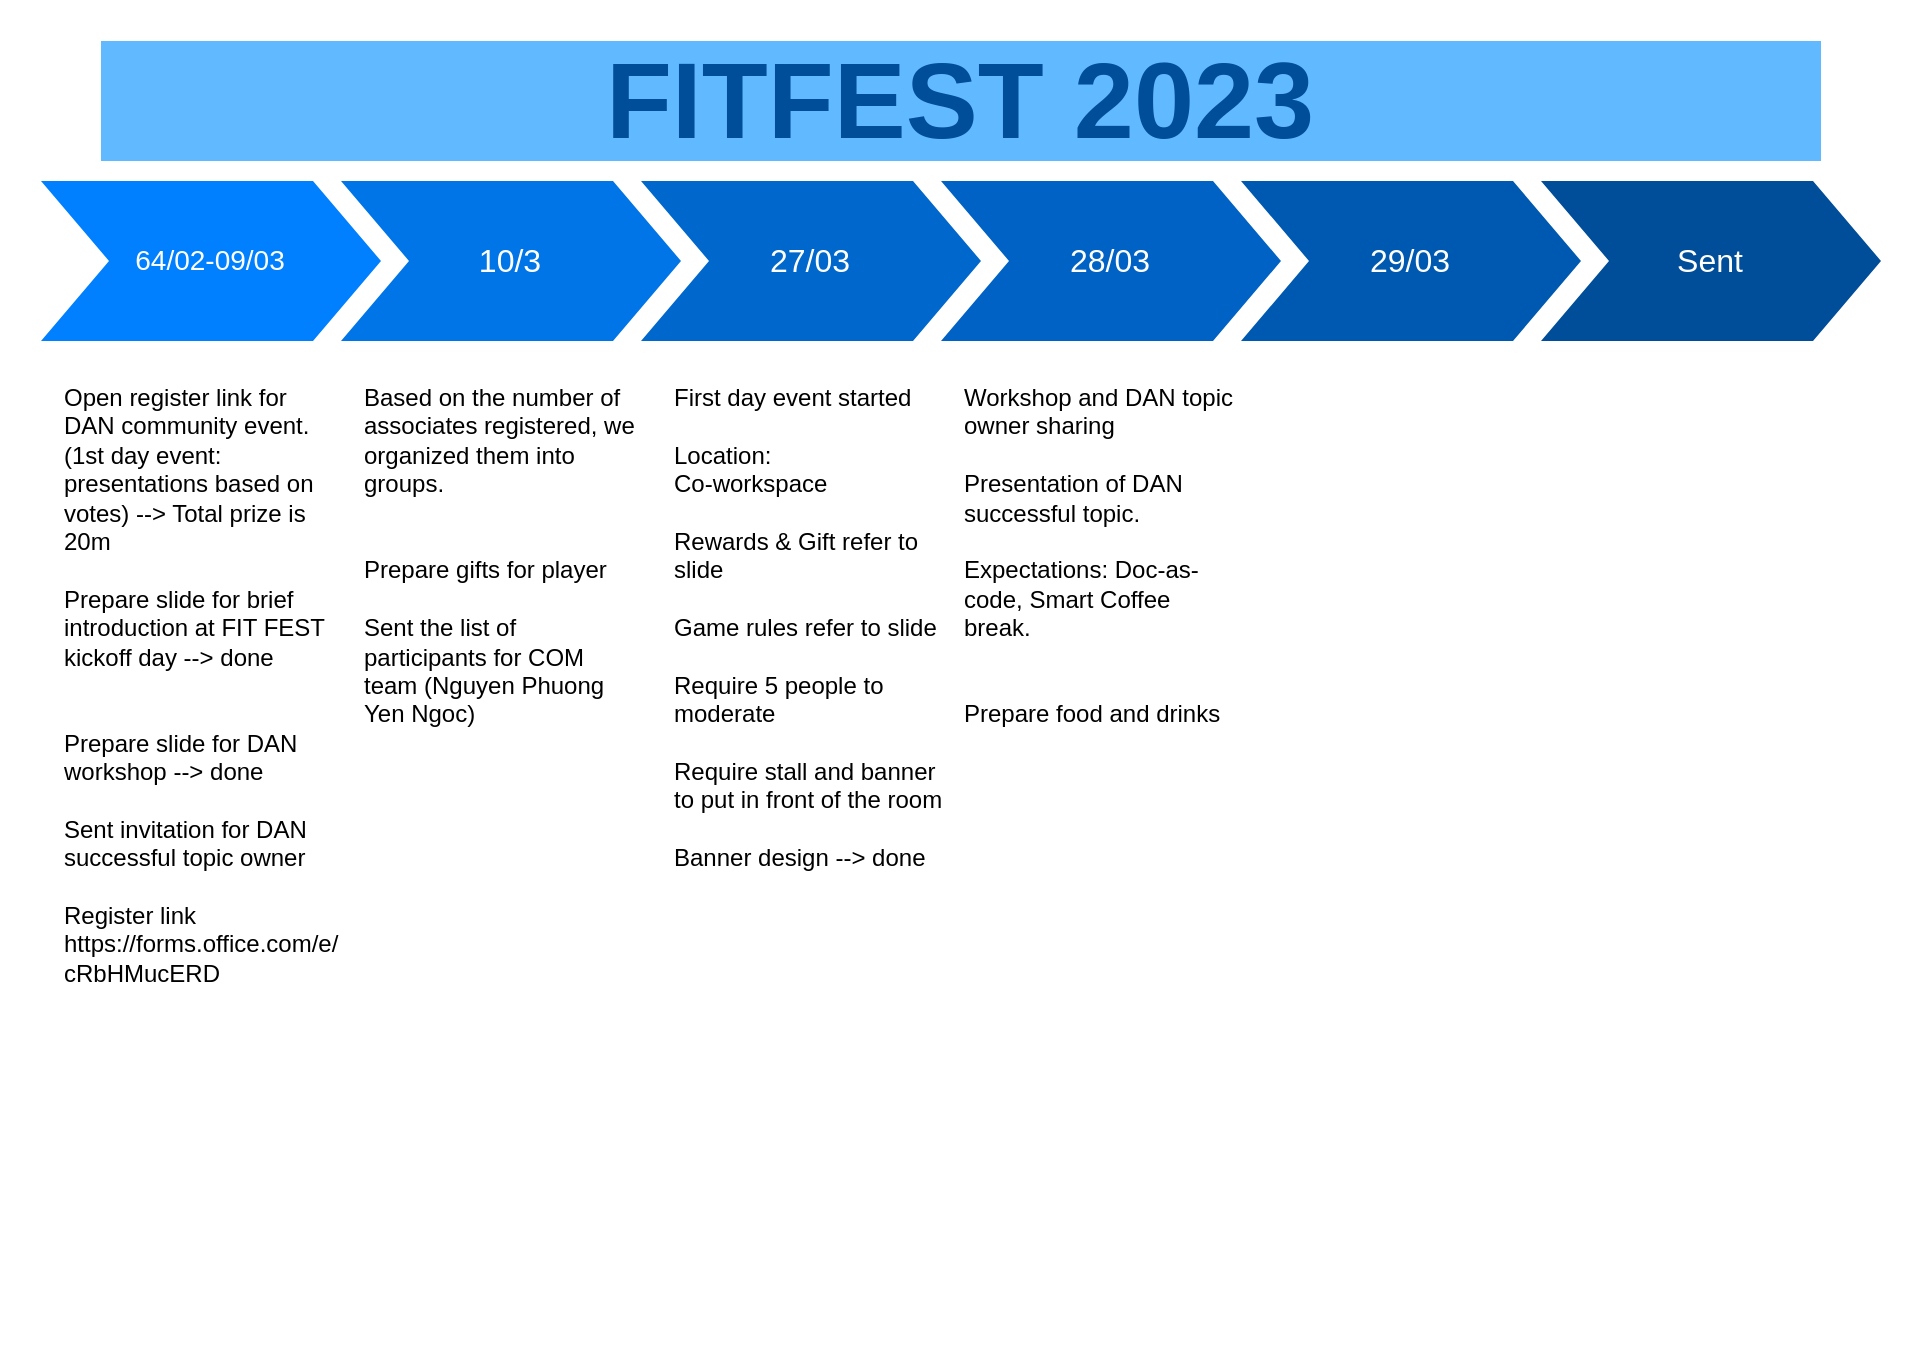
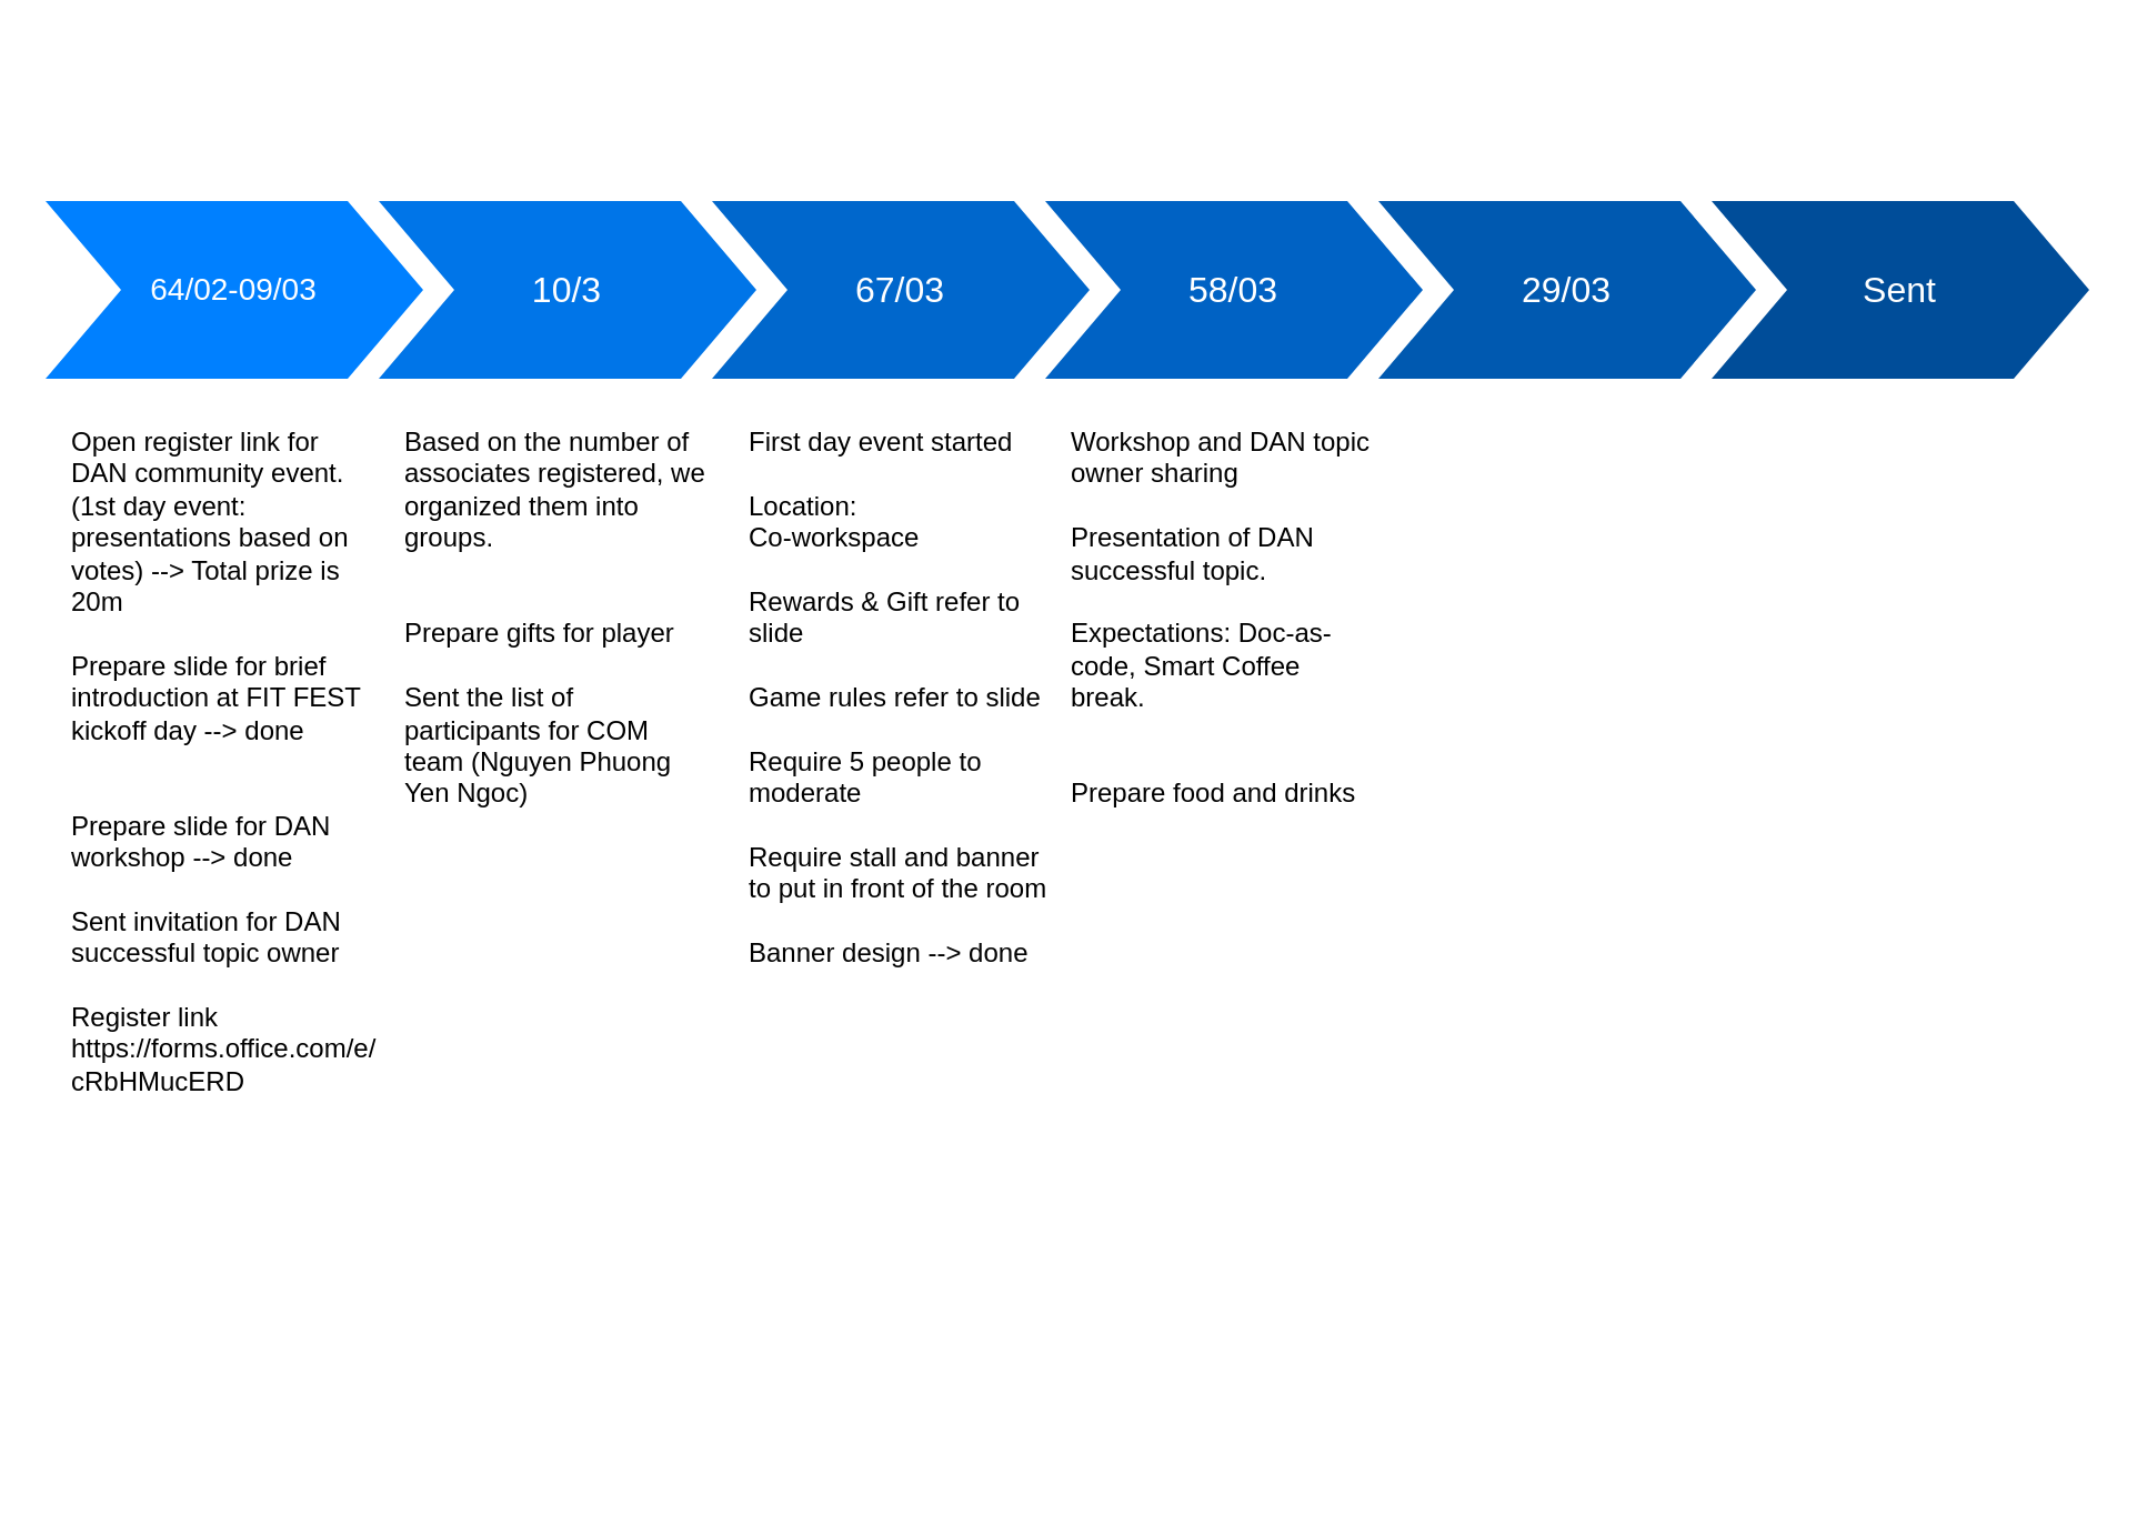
- <mxCell id="8" value="FITFEST 2023" style="text;html=1;strokeColor=none;fillColor=#61BAFF;align=center;verticalAlign=middle;whiteSpace=wrap;fontSize=54;fontStyle=1;fontColor=#004D99;" parent="1" vertex="1"><mxGeometry x="50" y="20" width="860" height="60" as="geometry" /></mxCell>
- <mxCell id="4" value="27/03" style="shape=step;whiteSpace=wrap;html=1;fontSize=16;fillColor=#0067CC;fontColor=#FFFFFF;strokeColor=none;" parent="1" vertex="1"><mxGeometry x="320" y="90" width="170" height="80" as="geometry" /></mxCell>
+ <mxCell id="4" value="67/03" style="shape=step;whiteSpace=wrap;html=1;fontSize=16;fillColor=#0067CC;fontColor=#FFFFFF;strokeColor=none;" parent="1" vertex="1"><mxGeometry x="320" y="90" width="170" height="80" as="geometry" /></mxCell>
- <mxCell id="5" value="28/03" style="shape=step;whiteSpace=wrap;html=1;fontSize=16;fillColor=#0062C4;fontColor=#FFFFFF;strokeColor=none;" parent="1" vertex="1"><mxGeometry x="470" y="90" width="170" height="80" as="geometry" /></mxCell>
+ <mxCell id="5" value="58/03" style="shape=step;whiteSpace=wrap;html=1;fontSize=16;fillColor=#0062C4;fontColor=#FFFFFF;strokeColor=none;" parent="1" vertex="1"><mxGeometry x="470" y="90" width="170" height="80" as="geometry" /></mxCell>
